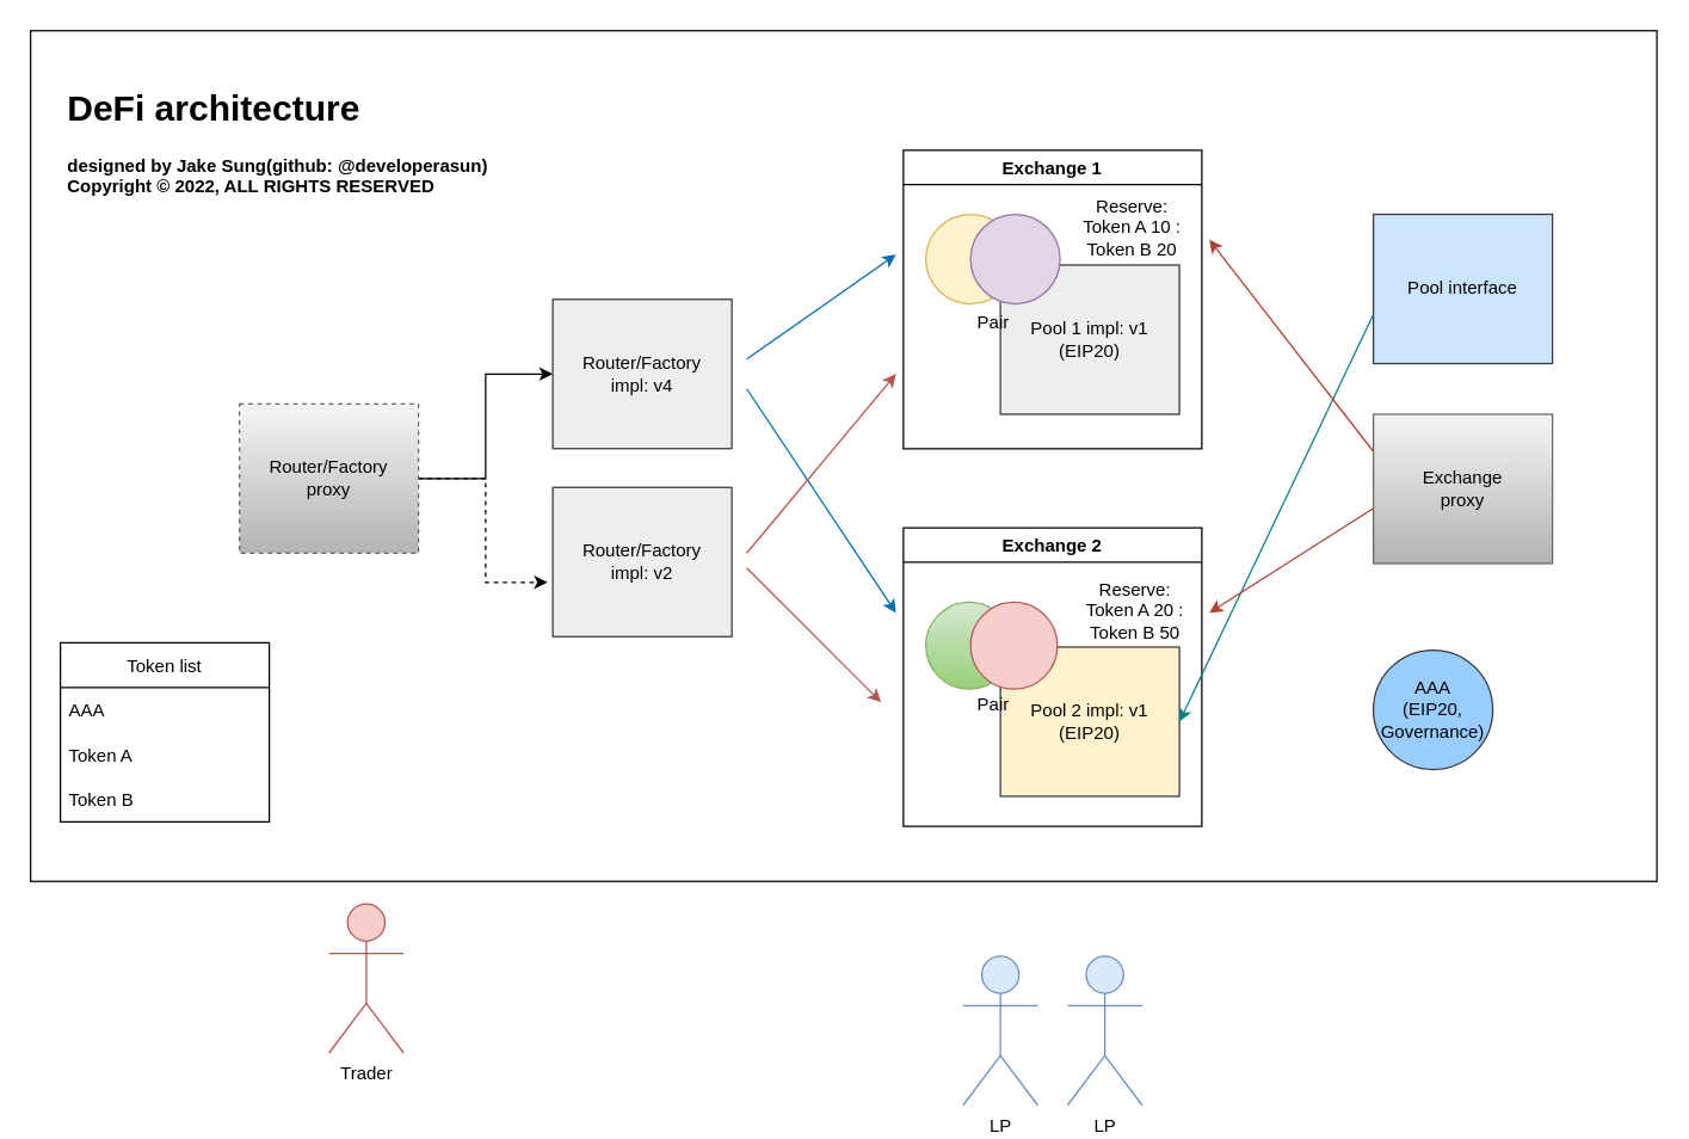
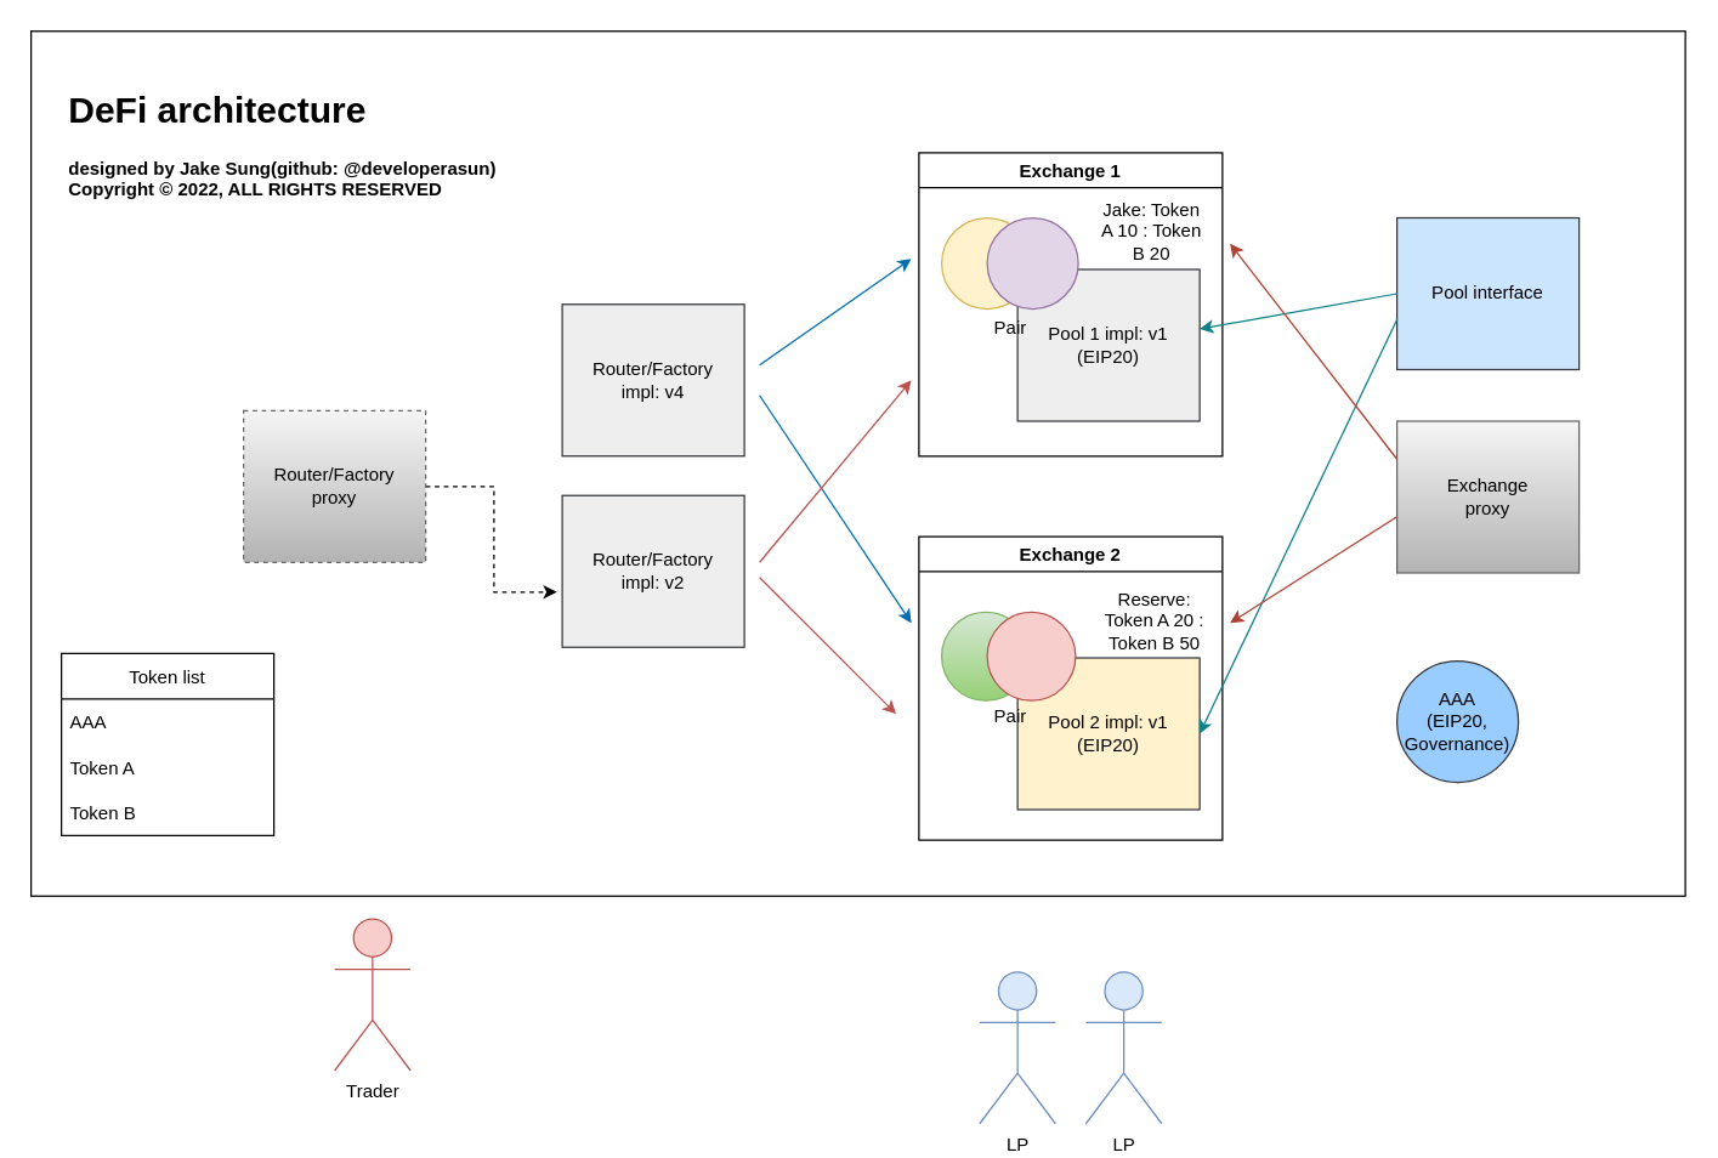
- <mxCell id="41" value="Reserve: Token A 10 : Token B 20" style="text;html=1;strokeColor=none;fillColor=none;align=center;verticalAlign=middle;whiteSpace=wrap;rounded=0;" parent="1" vertex="1"><mxGeometry x="721" y="137" width="75" height="30" as="geometry" /></mxCell>
+ <mxCell id="41" value="Jake: Token A 10 : Token B 20" style="text;html=1;strokeColor=none;fillColor=none;align=center;verticalAlign=middle;whiteSpace=wrap;rounded=0;" parent="1" vertex="1"><mxGeometry x="721" y="137" width="75" height="30" as="geometry" /></mxCell>
+ <mxCell id="37" value="" style="endArrow=classic;html=1;rounded=0;exitX=0;exitY=0.5;exitDx=0;exitDy=0;fillColor=#b0e3e6;strokeColor=#0e8088;" parent="1" source="27" target="13" edge="1"><mxGeometry width="50" height="50" relative="1" as="geometry"><mxPoint x="910" y="170" as="sourcePoint" /><mxPoint x="850" y="180" as="targetPoint" /></mxGeometry></mxCell>
- <mxCell id="4" style="edgeStyle=orthogonalEdgeStyle;rounded=0;orthogonalLoop=1;jettySize=auto;html=1;" parent="1" source="5" target="11" edge="1"><mxGeometry relative="1" as="geometry" /></mxCell>
